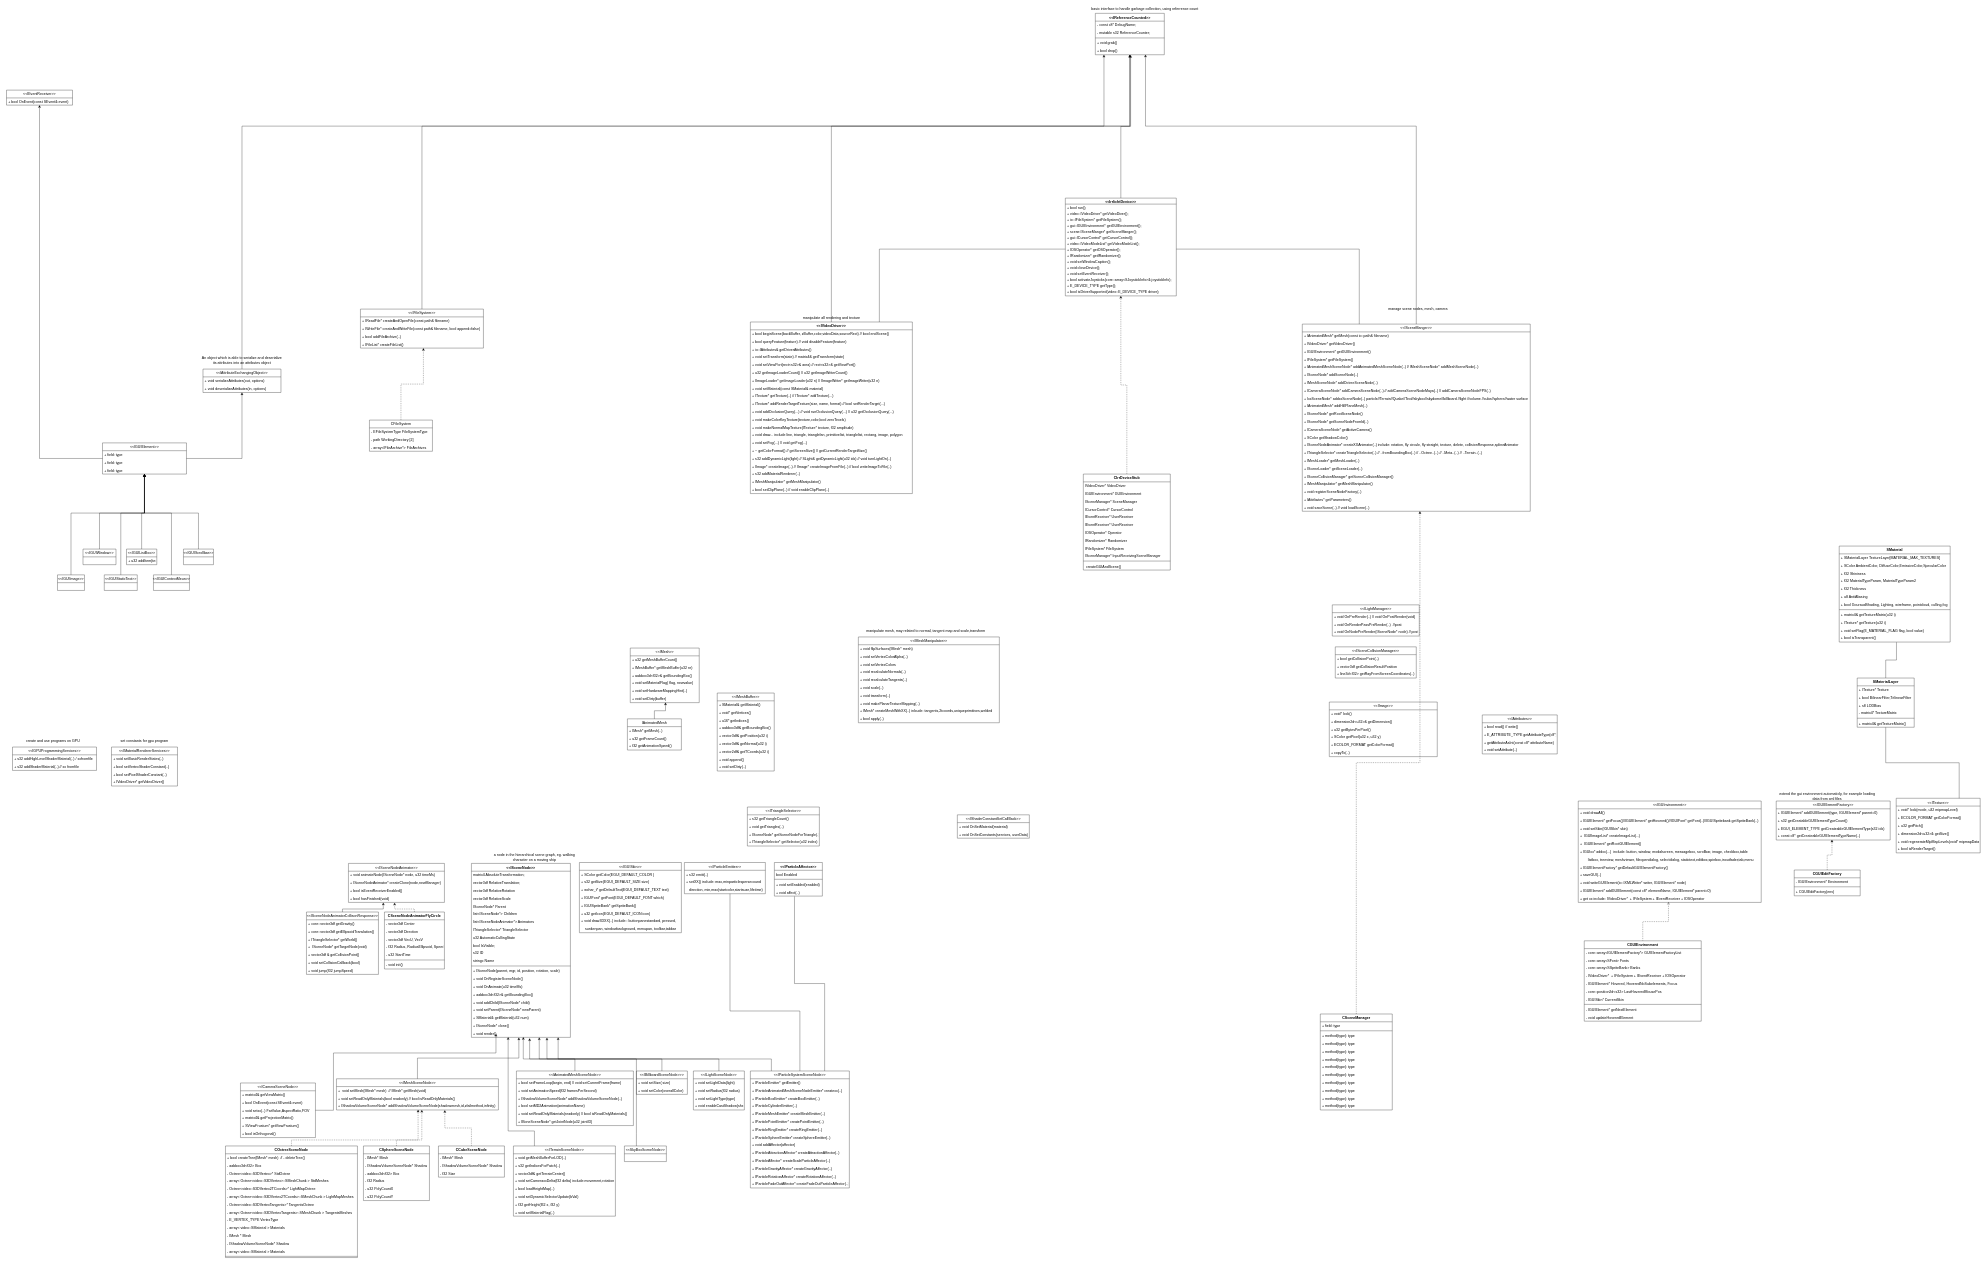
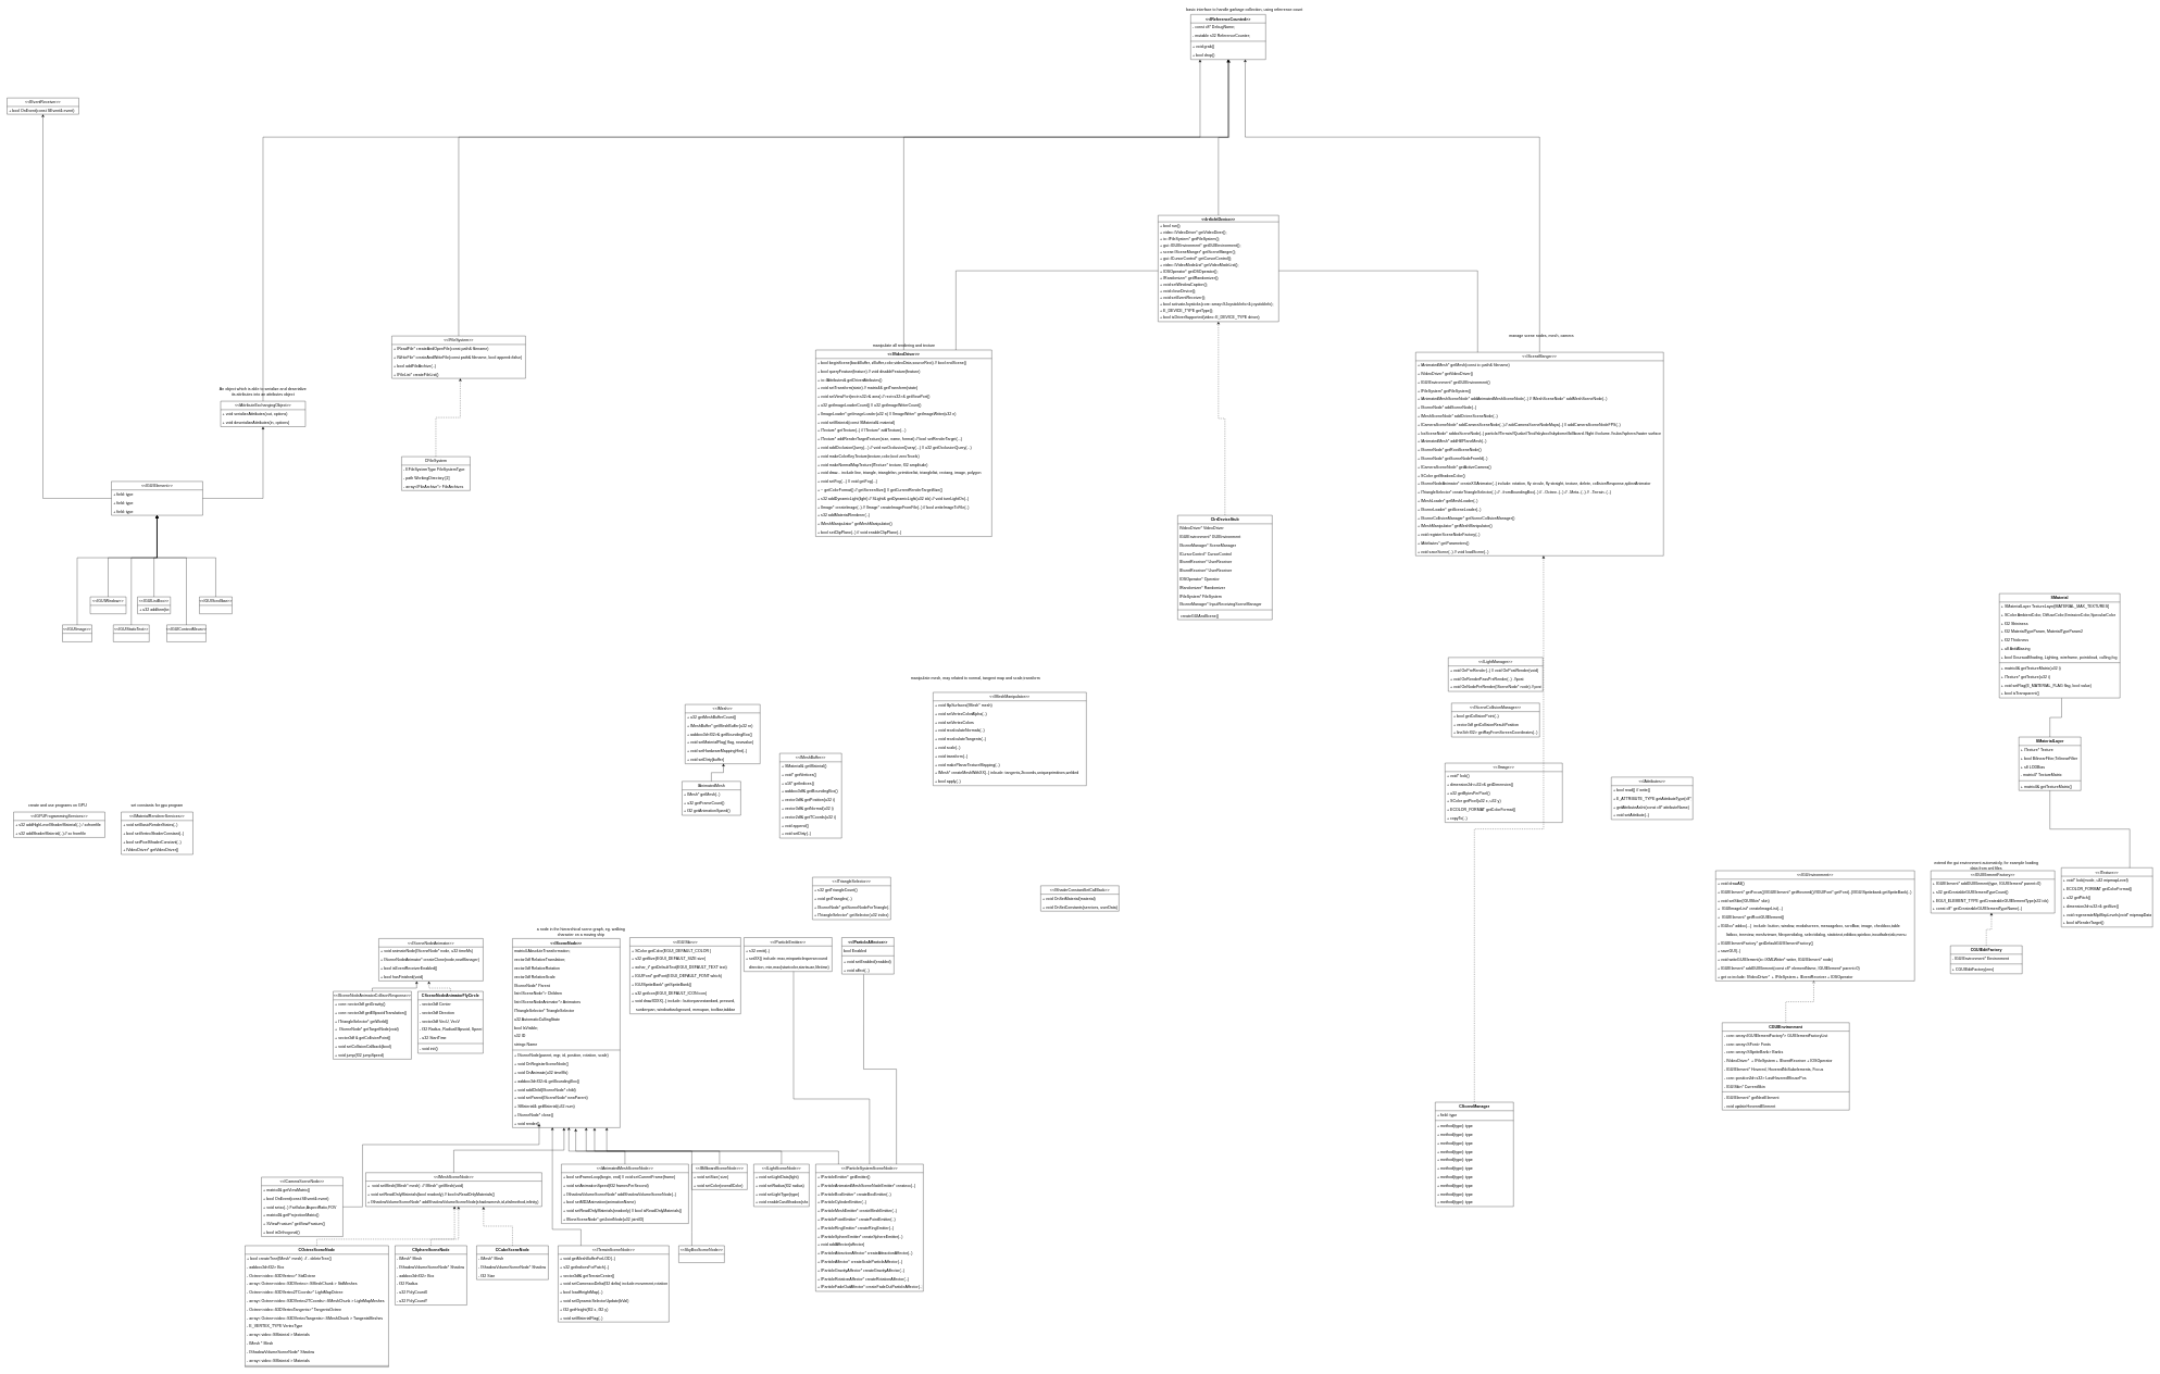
- <mxCell id="368" value="manipulate mesh, may related to normal, tangent map and scale,transform" style="text;html=1;strokeColor=none;fillColor=none;align=center;verticalAlign=middle;whiteSpace=wrap;rounded=0;" parent="1" vertex="1"><mxGeometry x="2860" y="2093" width="450" height="20" as="geometry" /></mxCell>
+ <mxCell id="368" value="manipulate mesh, may related to normal, tangent map and scale,transform" style="text;html=1;strokeColor=none;fillColor=none;align=center;verticalAlign=middle;whiteSpace=wrap;rounded=0;" parent="1" vertex="1"><mxGeometry x="2765" y="2068" width="450" height="20" as="geometry" /></mxCell>
